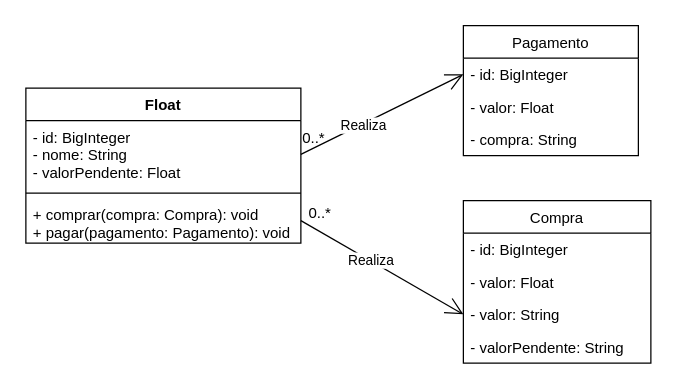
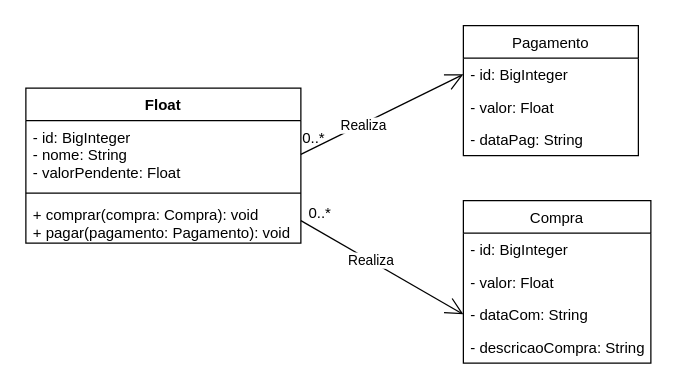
- <mxCell id="9" value="- compra: String" style="text;strokeColor=none;fillColor=none;align=left;verticalAlign=top;spacingLeft=4;spacingRight=4;overflow=hidden;rotatable=0;points=[[0,0.5],[1,0.5]];portConstraint=eastwest;" vertex="1" parent="6"><mxGeometry y="78" width="140" height="26" as="geometry" /></mxCell>
+ <mxCell id="9" value="- dataPag: String" style="text;strokeColor=none;fillColor=none;align=left;verticalAlign=top;spacingLeft=4;spacingRight=4;overflow=hidden;rotatable=0;points=[[0,0.5],[1,0.5]];portConstraint=eastwest;" vertex="1" parent="6"><mxGeometry y="78" width="140" height="26" as="geometry" /></mxCell>
- <mxCell id="13" value="- valor: String" style="text;strokeColor=none;fillColor=none;align=left;verticalAlign=top;spacingLeft=4;spacingRight=4;overflow=hidden;rotatable=0;points=[[0,0.5],[1,0.5]];portConstraint=eastwest;" parent="10" vertex="1"><mxGeometry y="78" width="150" height="26" as="geometry" /></mxCell>
+ <mxCell id="13" value="- dataCom: String" style="text;strokeColor=none;fillColor=none;align=left;verticalAlign=top;spacingLeft=4;spacingRight=4;overflow=hidden;rotatable=0;points=[[0,0.5],[1,0.5]];portConstraint=eastwest;" parent="10" vertex="1"><mxGeometry y="78" width="150" height="26" as="geometry" /></mxCell>
- <mxCell id="14" value="- valorPendente: String" style="text;strokeColor=none;fillColor=none;align=left;verticalAlign=top;spacingLeft=4;spacingRight=4;overflow=hidden;rotatable=0;points=[[0,0.5],[1,0.5]];portConstraint=eastwest;" parent="10" vertex="1"><mxGeometry y="104" width="150" height="26" as="geometry" /></mxCell>
+ <mxCell id="14" value="- descricaoCompra: String" style="text;strokeColor=none;fillColor=none;align=left;verticalAlign=top;spacingLeft=4;spacingRight=4;overflow=hidden;rotatable=0;points=[[0,0.5],[1,0.5]];portConstraint=eastwest;" parent="10" vertex="1"><mxGeometry y="104" width="150" height="26" as="geometry" /></mxCell>
